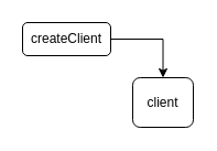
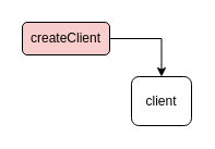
- <mxCell id="3" value="createClient" style="rounded=1;whiteSpace=wrap;html=1;" vertex="1" parent="1"><mxGeometry x="20" y="20" width="80" height="30" as="geometry" /></mxCell>
+ <mxCell id="3" value="createClient" style="rounded=1;whiteSpace=wrap;html=1;fillColor=#f8cecc;" vertex="1" parent="1"><mxGeometry x="20" y="20" width="80" height="30" as="geometry" /></mxCell>
